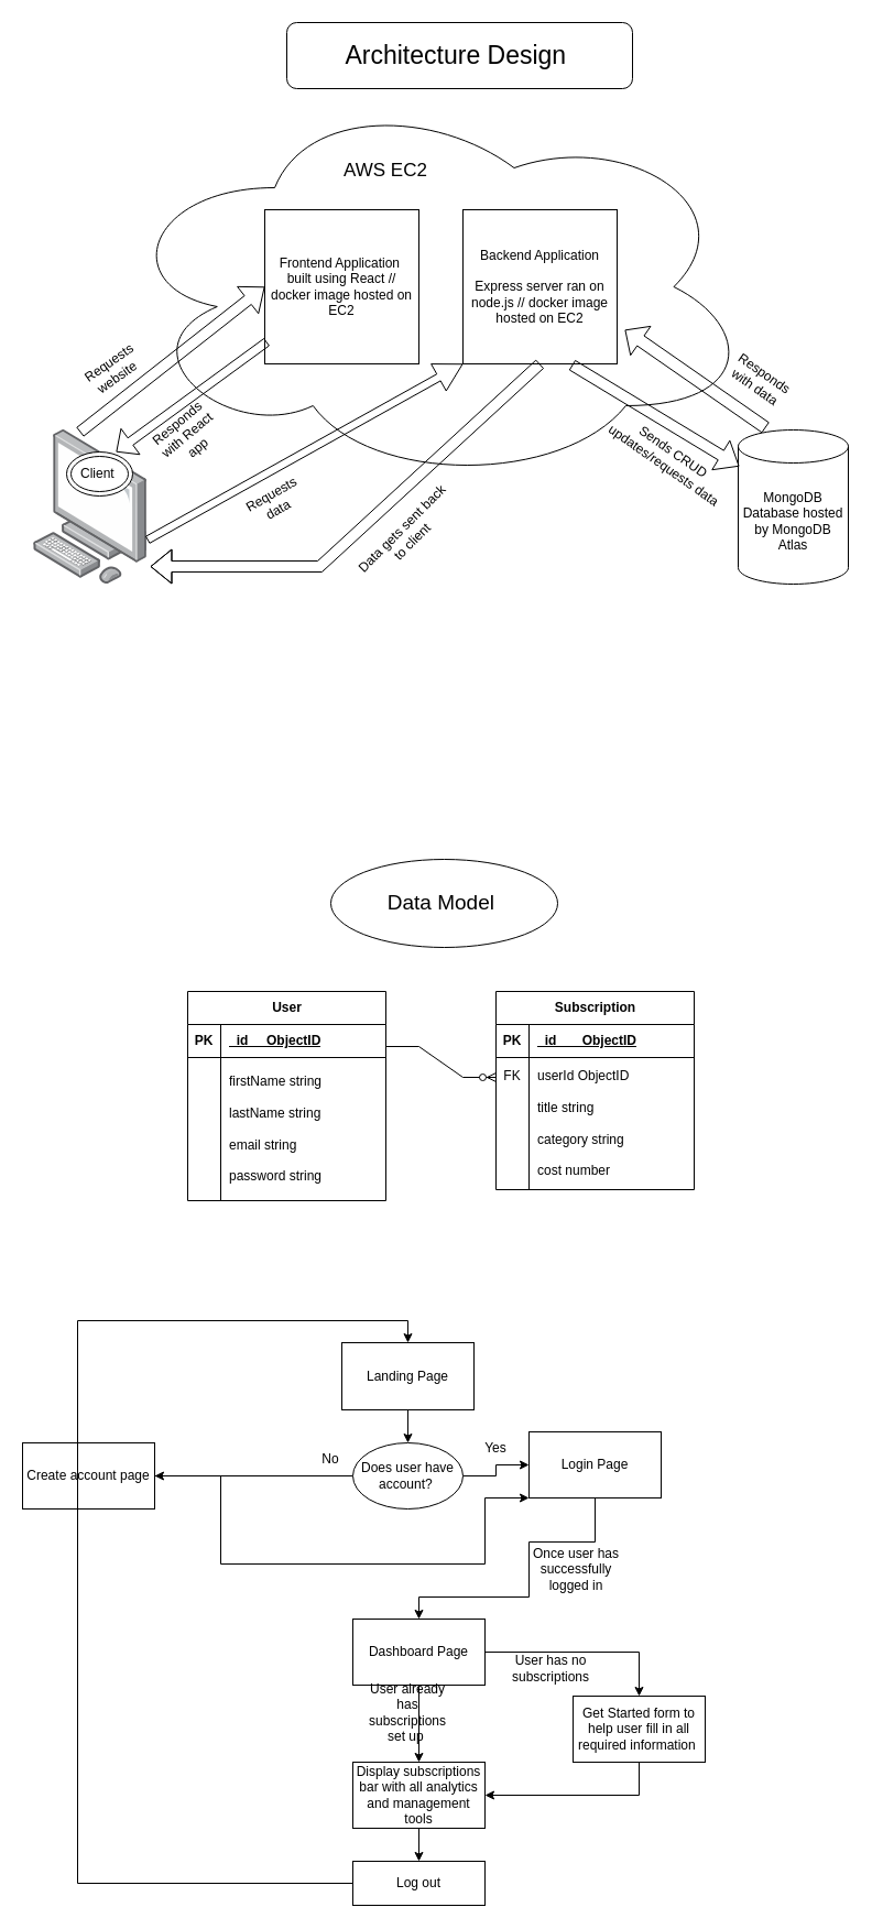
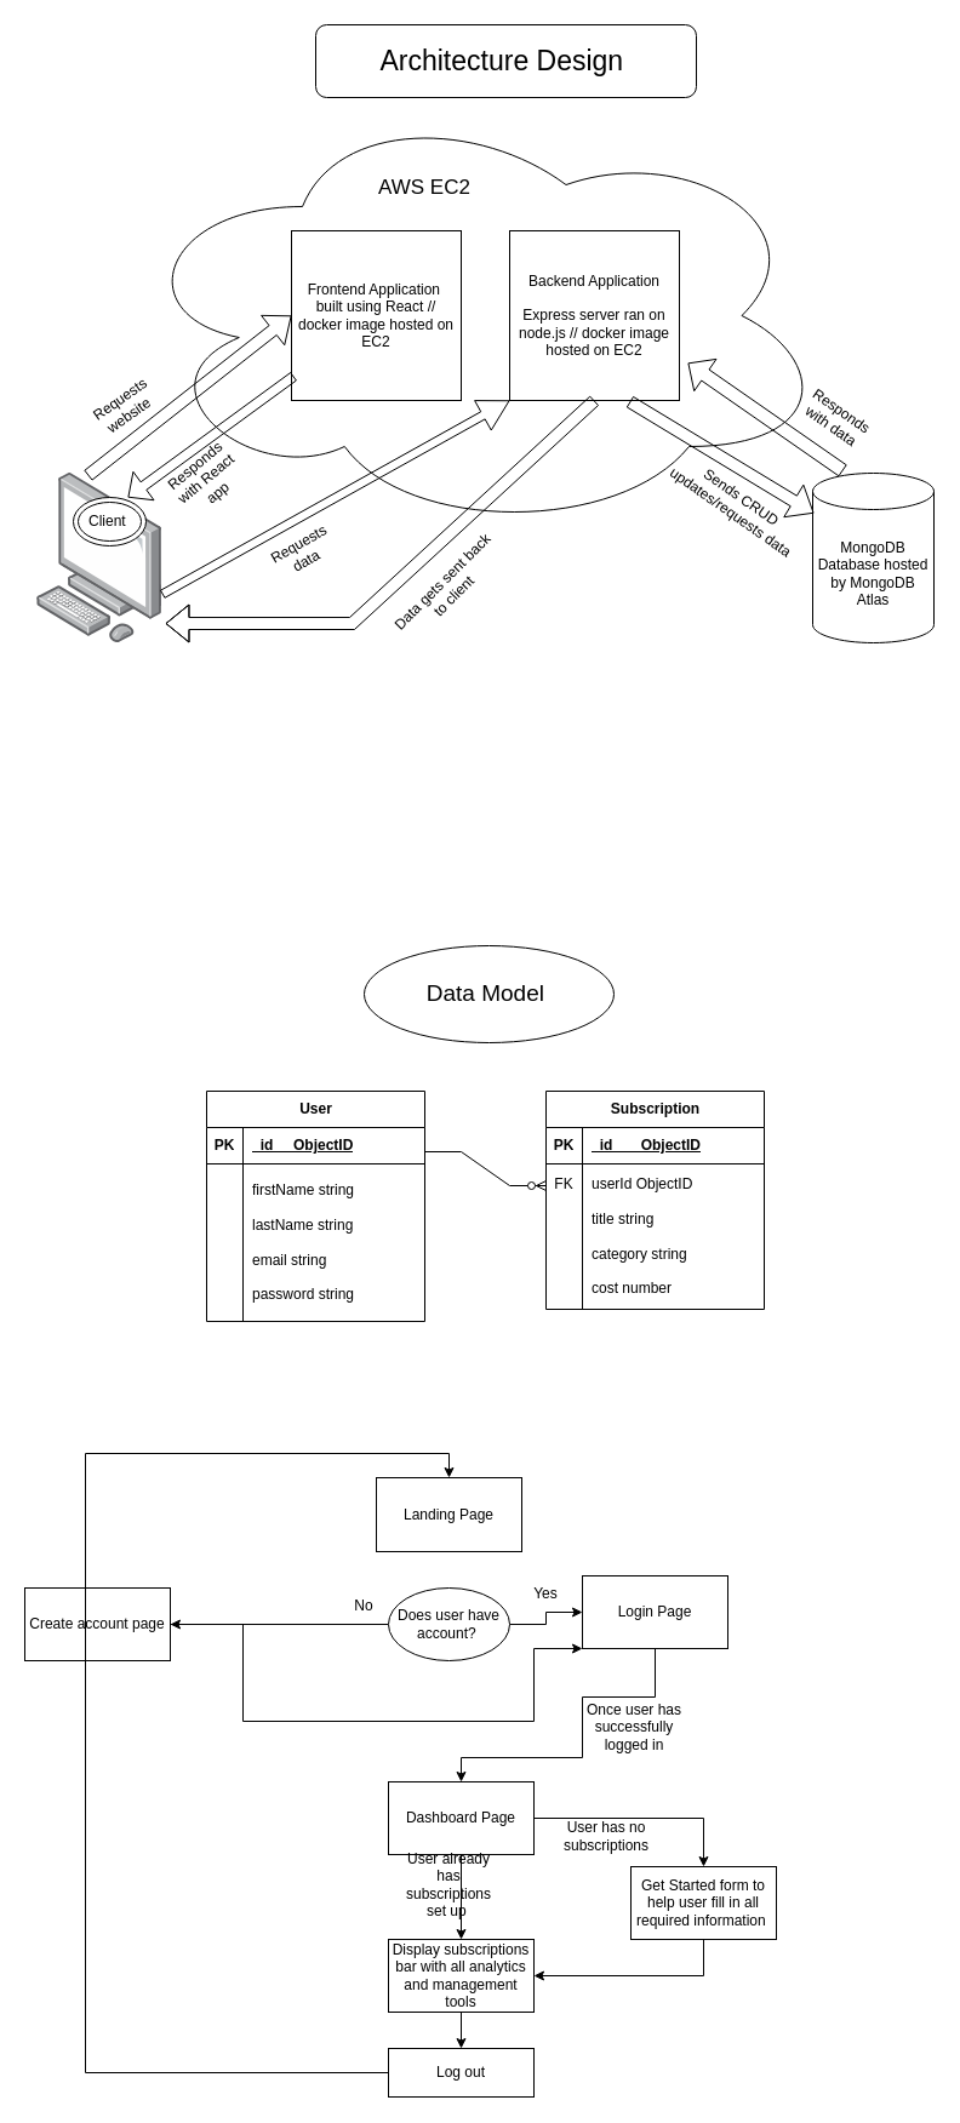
- <mxCell id="40" style="edgeStyle=orthogonalEdgeStyle;rounded=0;orthogonalLoop=1;jettySize=auto;html=1;entryX=0.5;entryY=0;entryDx=0;entryDy=0;" edge="1" parent="1" source="41" target="44"><mxGeometry relative="1" as="geometry" /></mxCell>
